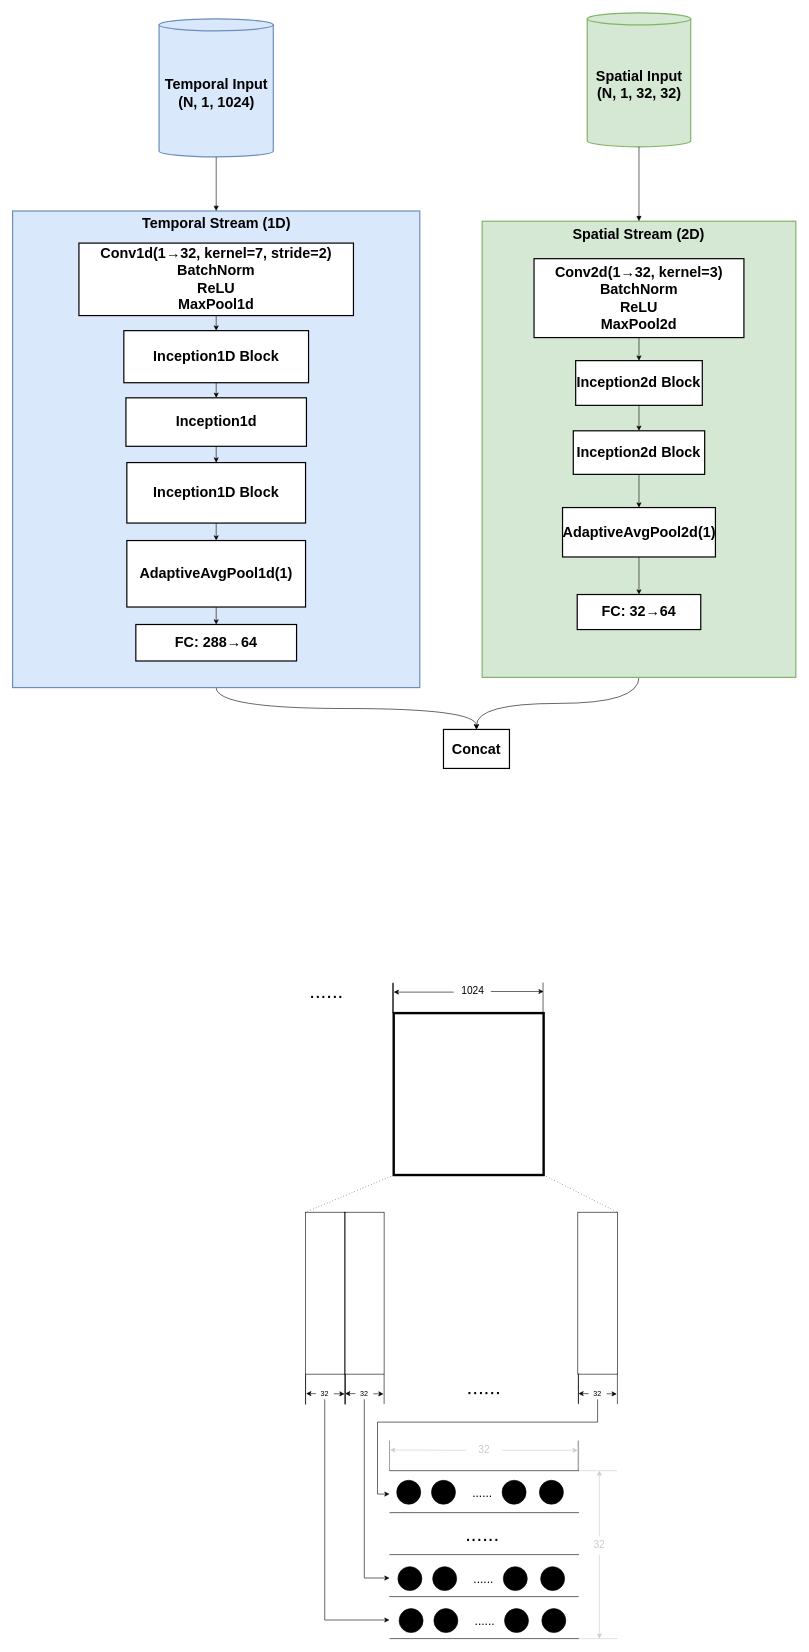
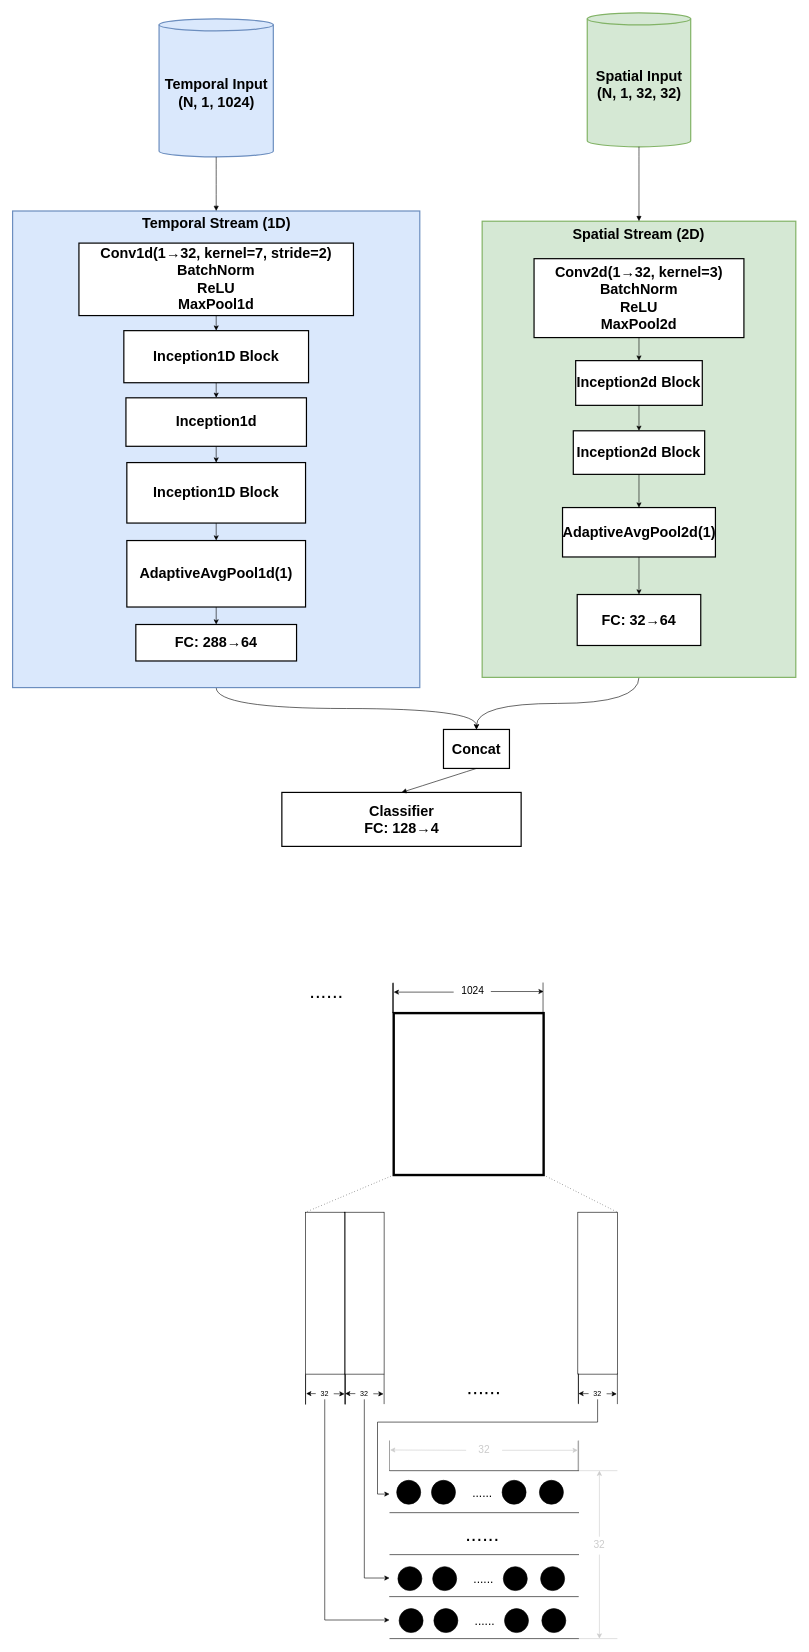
- <mxCell id="12" value="FC: 32→64" style="whiteSpace=wrap;strokeWidth=2;fontSize=24;fontStyle=1" parent="3" vertex="1"><mxGeometry x="158.5" y="622.462" width="206" height="58.435" as="geometry" /></mxCell>
+ <mxCell id="12" value="FC: 32→64" style="whiteSpace=wrap;strokeWidth=2;fontSize=24;fontStyle=1" parent="3" vertex="1"><mxGeometry x="158.5" y="622.462" width="206" height="85" as="geometry" /></mxCell>
+ <mxCell id="30" value="" style="curved=1;startArrow=none;endArrow=block;exitX=0.5;exitY=0.99;entryX=0.5;entryY=0;rounded=0;" parent="1" source="13" target="14" edge="1"><mxGeometry relative="1" as="geometry"><Array as="points" /></mxGeometry></mxCell>
+ <mxCell id="14" value="Classifier&#10;        FC: 128→4" style="whiteSpace=wrap;strokeWidth=2;fontSize=24;fontStyle=1" parent="1" vertex="1"><mxGeometry x="469.5" y="1320" width="399" height="90" as="geometry" /></mxCell>
